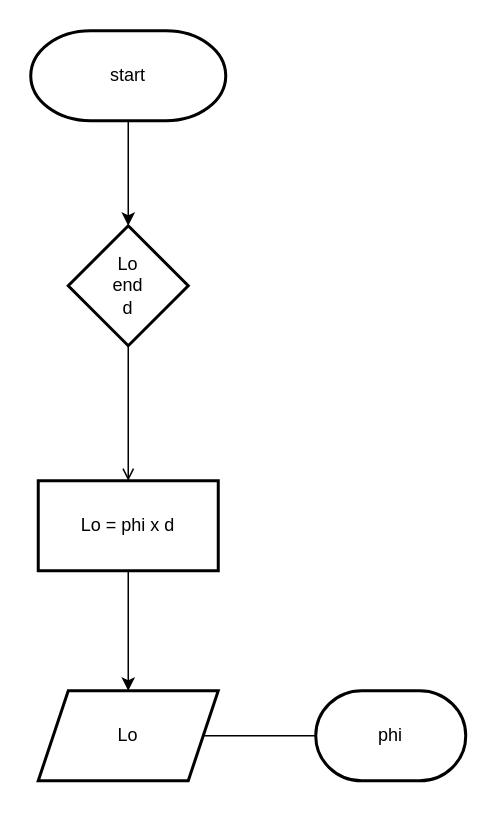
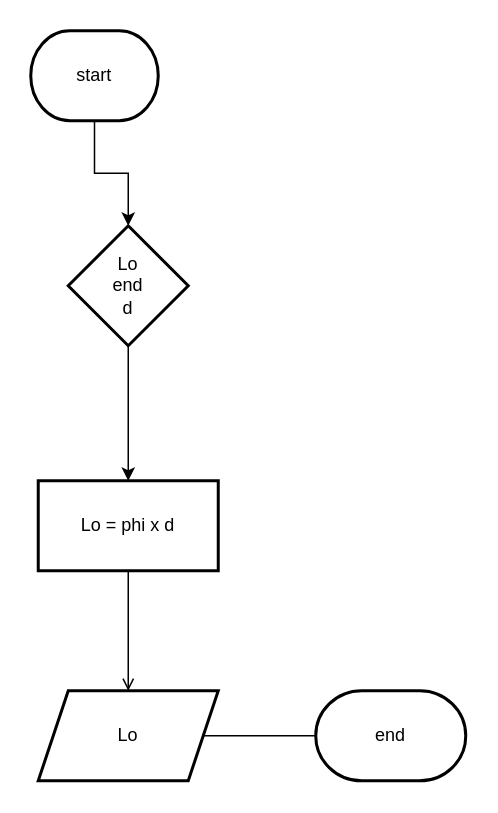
- <mxCell id="3" value="start" style="strokeWidth=2;html=1;shape=mxgraph.flowchart.terminator;whiteSpace=wrap;" vertex="1" parent="1"><mxGeometry x="20" y="20" width="130" height="60" as="geometry" /></mxCell>
+ <mxCell id="3" value="start" style="strokeWidth=2;html=1;shape=mxgraph.flowchart.terminator;whiteSpace=wrap;" vertex="1" parent="1"><mxGeometry x="20" y="20" width="85" height="60" as="geometry" /></mxCell>
- <mxCell id="4" value="" style="edgeStyle=orthogonalEdgeStyle;rounded=0;orthogonalLoop=1;jettySize=auto;html=1;endArrow=open;" edge="1" parent="1" source="5" target="7"><mxGeometry relative="1" as="geometry" /></mxCell>
+ <mxCell id="4" value="" style="edgeStyle=orthogonalEdgeStyle;rounded=0;orthogonalLoop=1;jettySize=auto;html=1;" edge="1" parent="1" source="5" target="7"><mxGeometry relative="1" as="geometry" /></mxCell>
- <mxCell id="6" value="" style="edgeStyle=orthogonalEdgeStyle;rounded=0;orthogonalLoop=1;jettySize=auto;html=1;" edge="1" parent="1" source="7" target="9"><mxGeometry relative="1" as="geometry" /></mxCell>
+ <mxCell id="6" value="" style="edgeStyle=orthogonalEdgeStyle;rounded=0;orthogonalLoop=1;jettySize=auto;html=1;endArrow=open;" edge="1" parent="1" source="7" target="9"><mxGeometry relative="1" as="geometry" /></mxCell>
- <mxCell id="10" value="phi" style="strokeWidth=2;html=1;shape=mxgraph.flowchart.terminator;whiteSpace=wrap;" vertex="1" parent="1"><mxGeometry x="210" y="460" width="100" height="60" as="geometry" /></mxCell>
+ <mxCell id="10" value="end" style="strokeWidth=2;html=1;shape=mxgraph.flowchart.terminator;whiteSpace=wrap;" vertex="1" parent="1"><mxGeometry x="210" y="460" width="100" height="60" as="geometry" /></mxCell>
